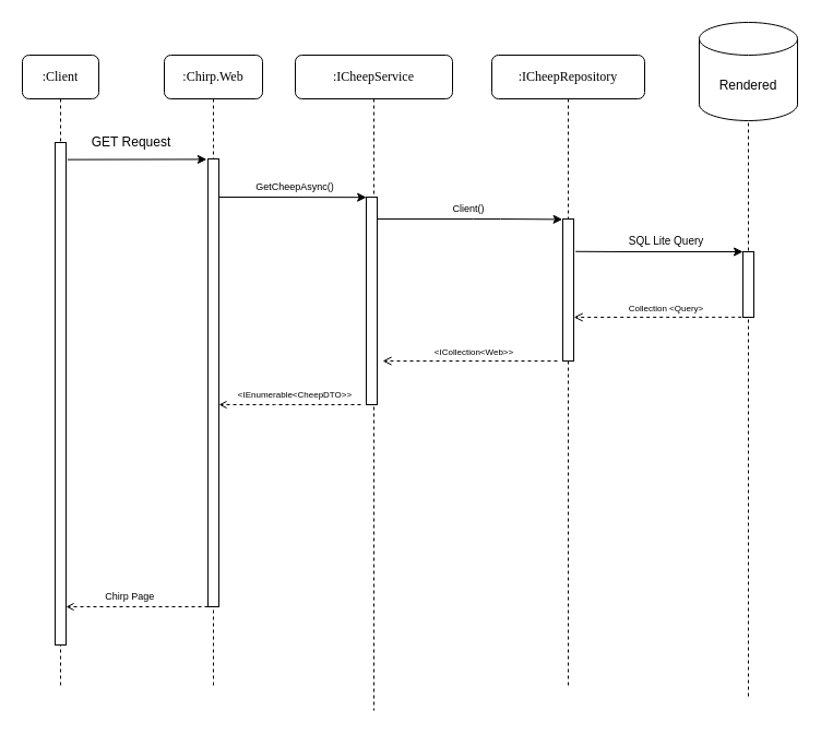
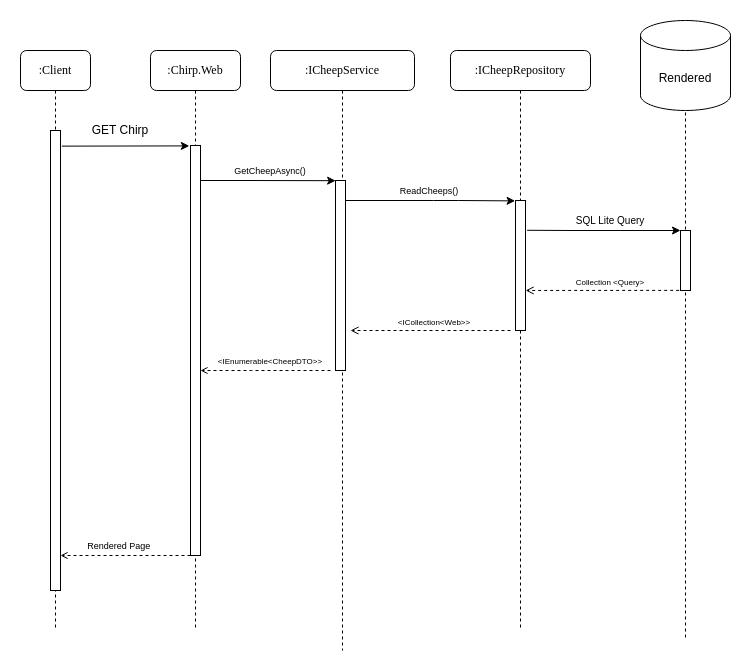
- <mxCell id="17" value="GET Request" style="text;html=1;align=center;verticalAlign=middle;whiteSpace=wrap;rounded=0;" parent="1" vertex="1"><mxGeometry x="80" y="120" width="80" height="20" as="geometry" /></mxCell>
+ <mxCell id="17" value="GET Chirp" style="text;html=1;align=center;verticalAlign=middle;whiteSpace=wrap;rounded=0;" parent="1" vertex="1"><mxGeometry x="80" y="120" width="80" height="20" as="geometry" /></mxCell>
- <mxCell id="21" value="&lt;font style=&quot;font-size: 9px;&quot;&gt;Client()&lt;/font&gt;" style="text;html=1;align=center;verticalAlign=middle;whiteSpace=wrap;rounded=0;" parent="1" vertex="1"><mxGeometry x="404" y="180" width="50" height="20" as="geometry" /></mxCell>
+ <mxCell id="21" value="&lt;font style=&quot;font-size: 9px;&quot;&gt;ReadCheeps()&lt;/font&gt;" style="text;html=1;align=center;verticalAlign=middle;whiteSpace=wrap;rounded=0;" parent="1" vertex="1"><mxGeometry x="404" y="180" width="50" height="20" as="geometry" /></mxCell>
- <mxCell id="28" value="&lt;font style=&quot;font-size: 9px;&quot;&gt;Chirp Page&amp;nbsp;&lt;/font&gt;" style="text;html=1;align=center;verticalAlign=middle;whiteSpace=wrap;rounded=0;" parent="1" vertex="1"><mxGeometry x="45" y="535" width="150" height="20" as="geometry" /></mxCell>
+ <mxCell id="28" value="&lt;font style=&quot;font-size: 9px;&quot;&gt;Rendered Page&amp;nbsp;&lt;/font&gt;" style="text;html=1;align=center;verticalAlign=middle;whiteSpace=wrap;rounded=0;" parent="1" vertex="1"><mxGeometry x="45" y="535" width="150" height="20" as="geometry" /></mxCell>
